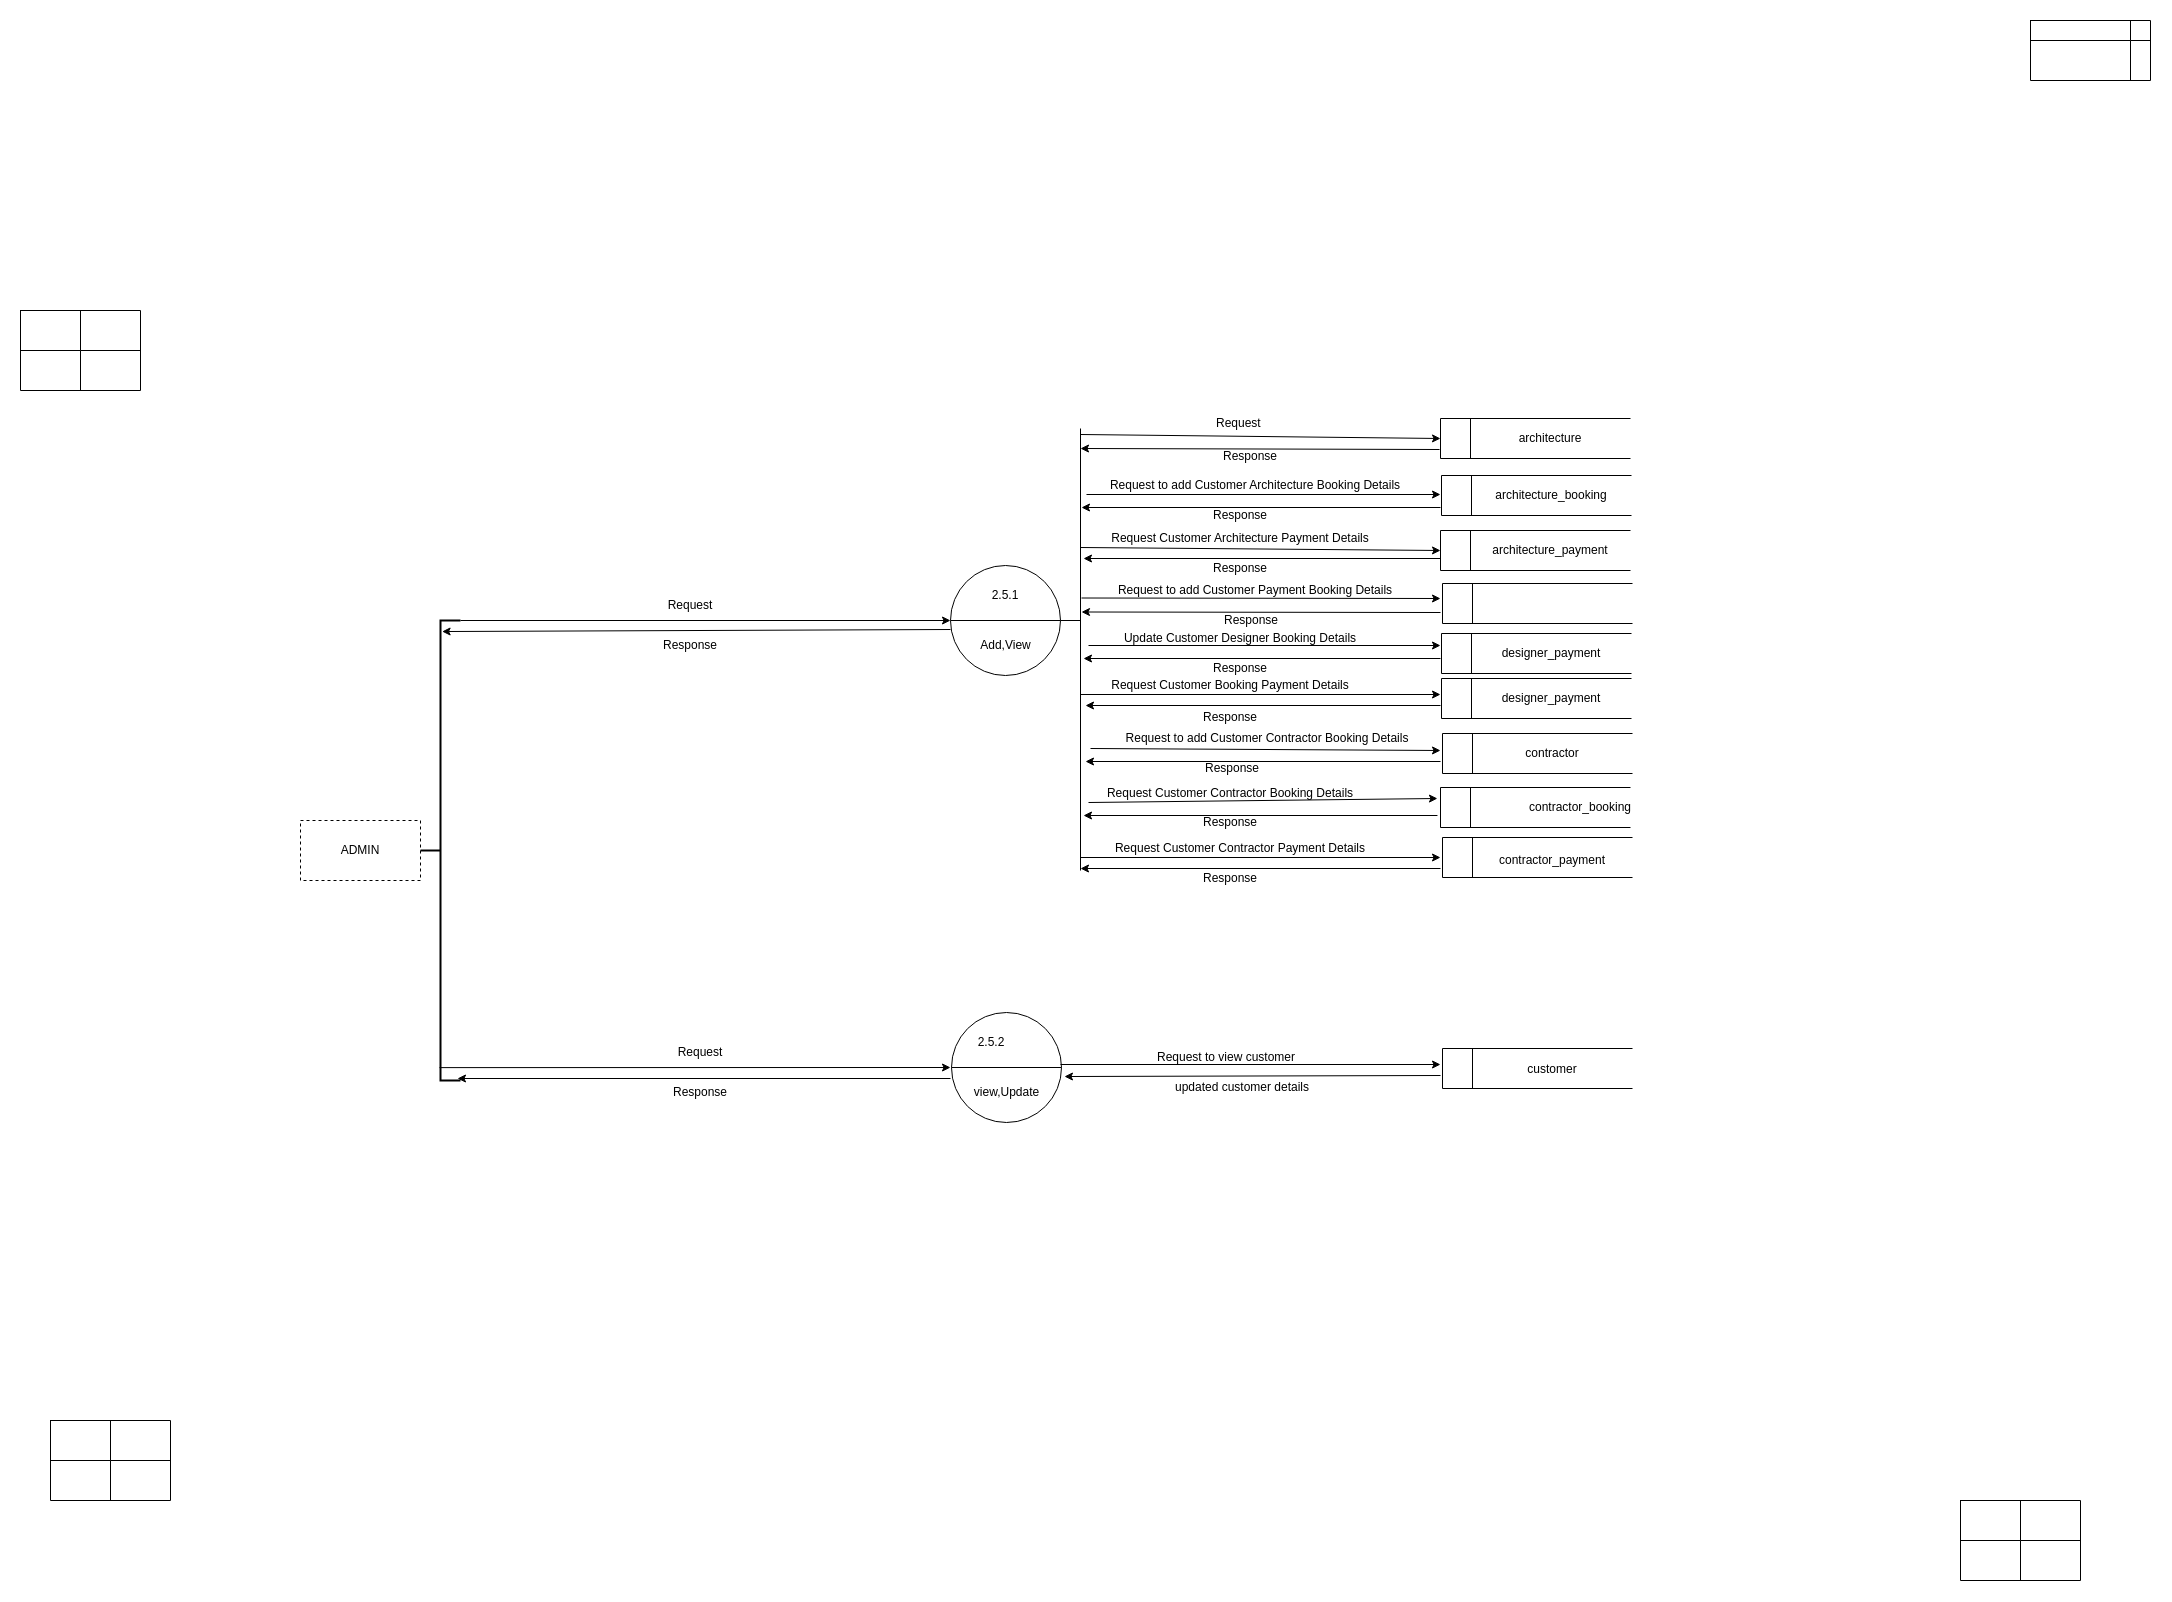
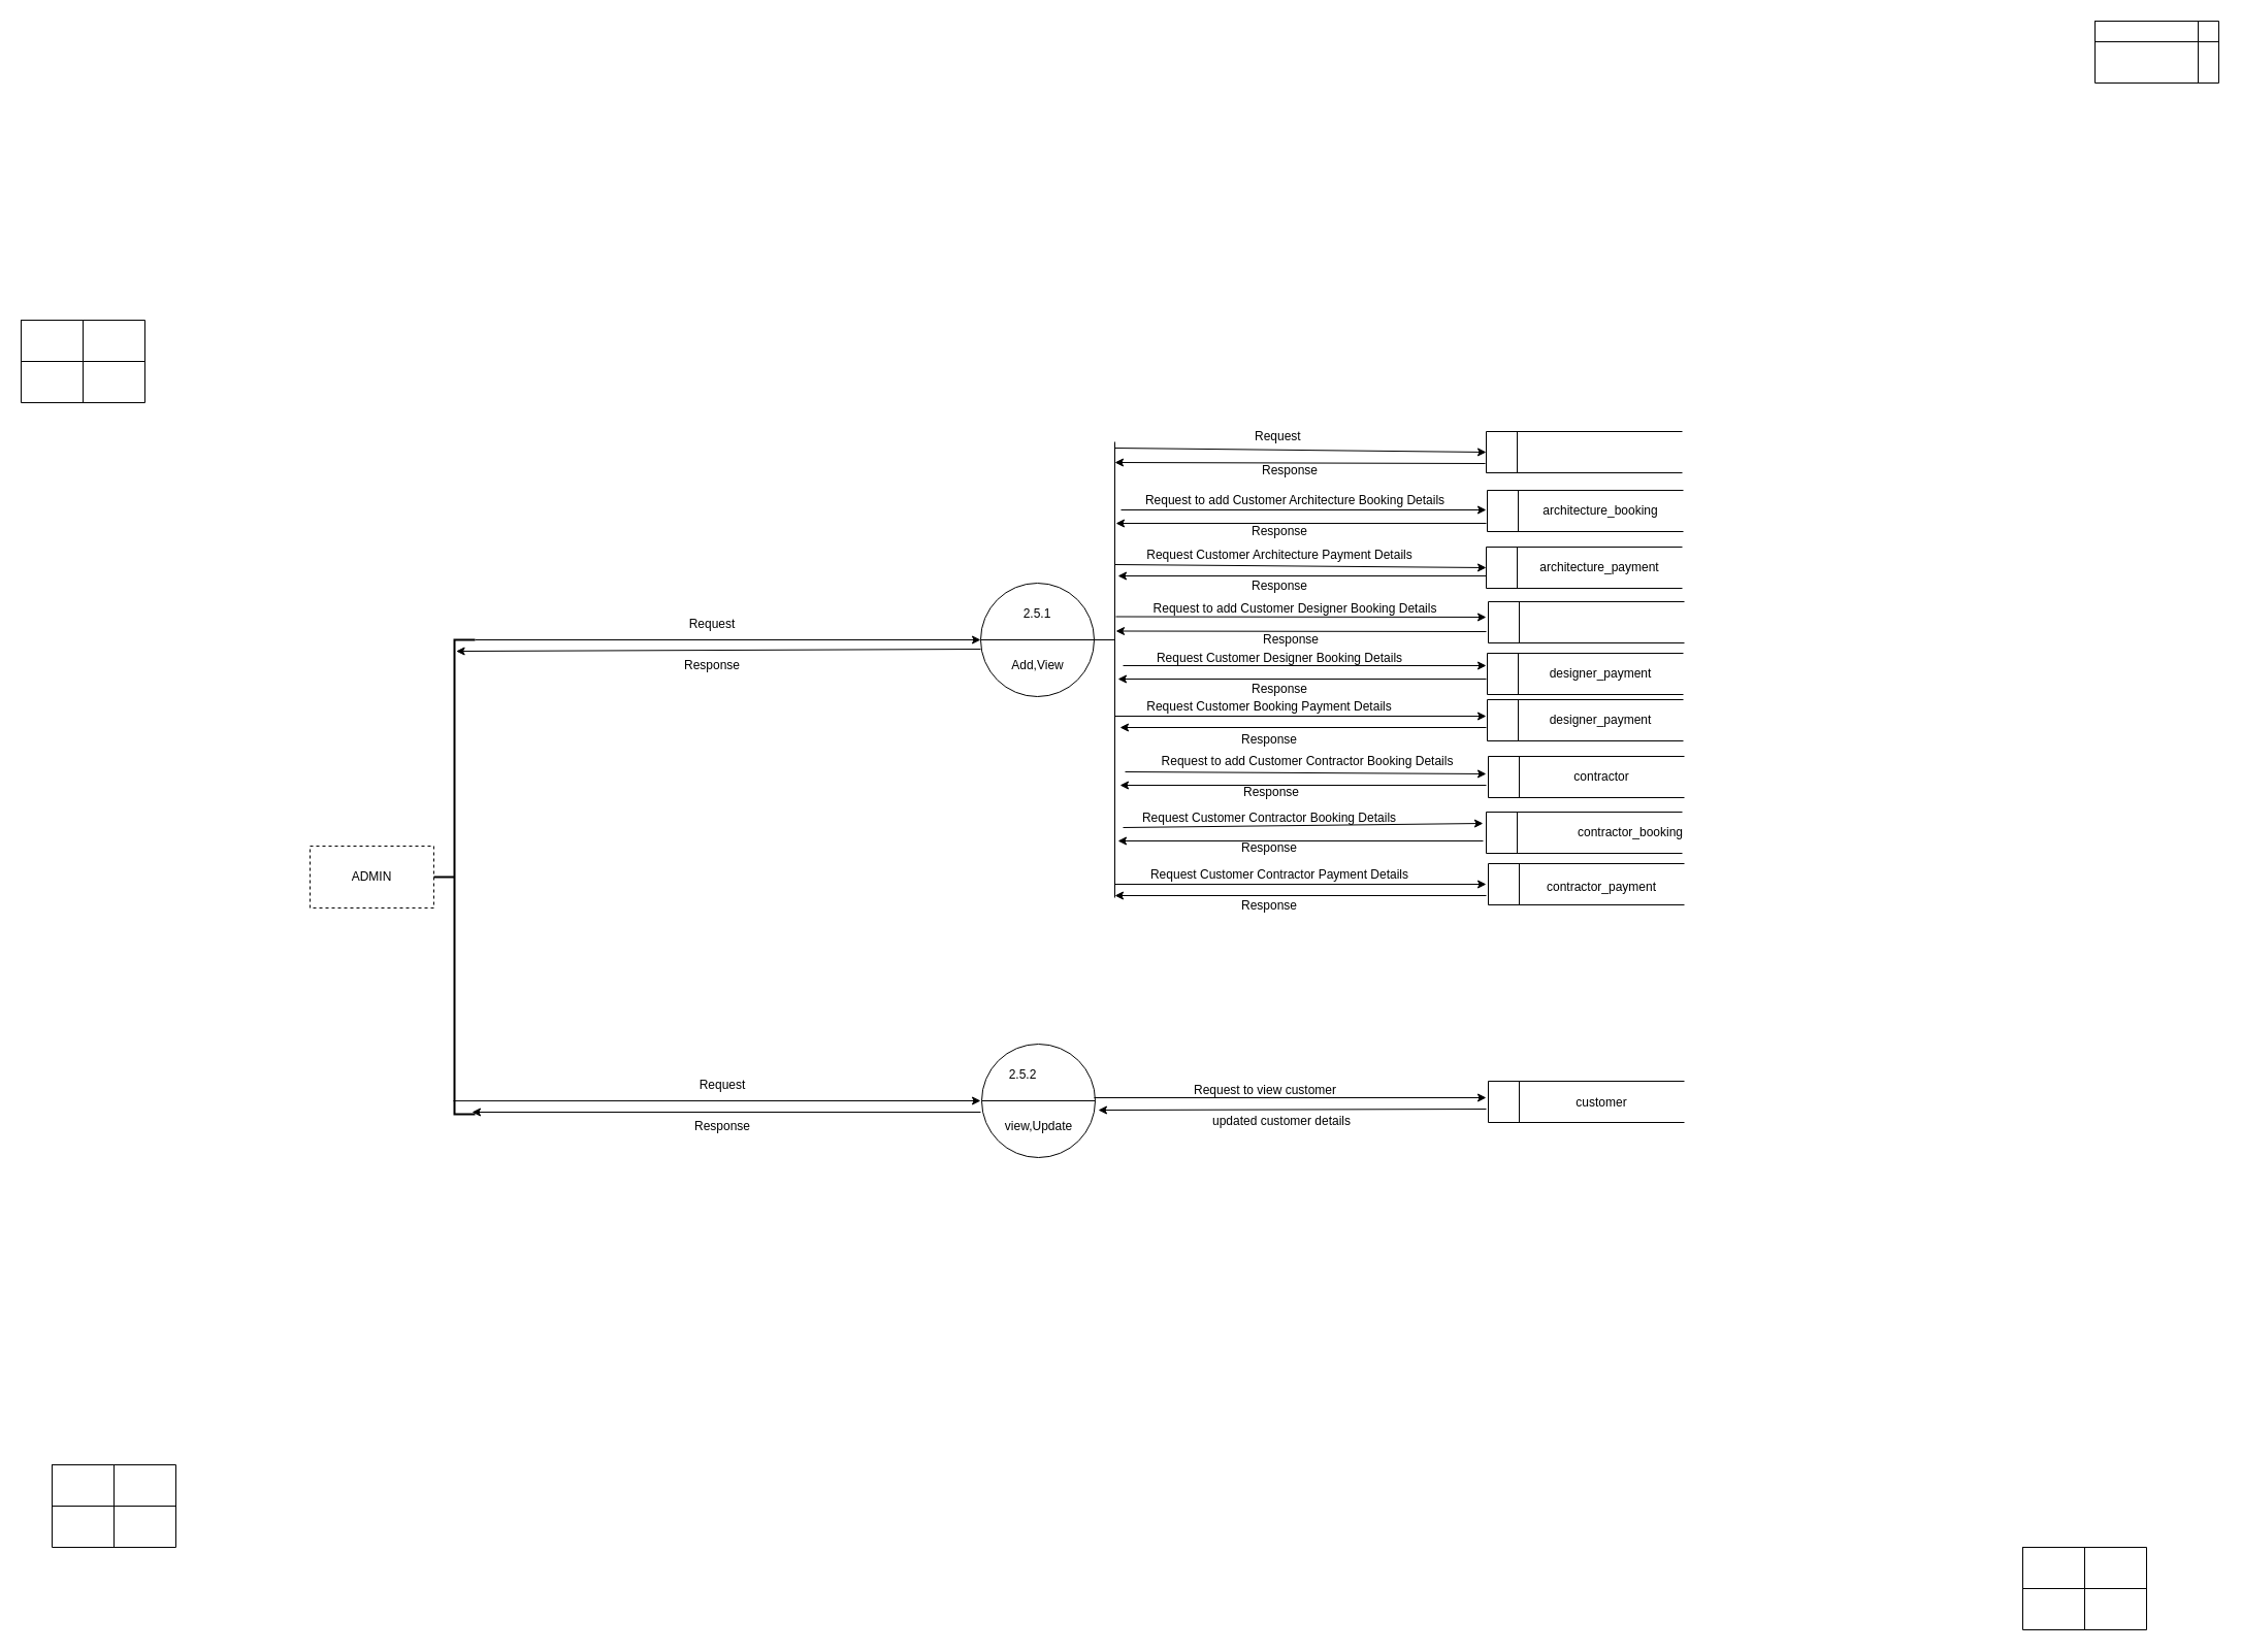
- <mxCell id="14" value="architecture" style="text;html=1;strokeColor=none;fillColor=none;align=center;verticalAlign=middle;whiteSpace=wrap;rounded=0;" parent="1" vertex="1"><mxGeometry x="1520" y="423" width="60" height="30" as="geometry" /></mxCell>
- <mxCell id="107" value="Request to add Customer Payment Booking Details" style="text;html=1;strokeColor=none;fillColor=none;align=center;verticalAlign=middle;whiteSpace=wrap;rounded=0;" vertex="1" parent="1"><mxGeometry x="1090" y="574.5" width="330" height="30" as="geometry" /></mxCell>
+ <mxCell id="107" value="Request to add Customer Designer Booking Details" style="text;html=1;strokeColor=none;fillColor=none;align=center;verticalAlign=middle;whiteSpace=wrap;rounded=0;" vertex="1" parent="1"><mxGeometry x="1090" y="574.5" width="330" height="30" as="geometry" /></mxCell>
- <mxCell id="51" value="Update Customer Designer Booking Details" style="text;html=1;strokeColor=none;fillColor=none;align=center;verticalAlign=middle;whiteSpace=wrap;rounded=0;" parent="1" vertex="1"><mxGeometry x="1100" y="623" width="280" height="30" as="geometry" /></mxCell>
+ <mxCell id="51" value="Request Customer Designer Booking Details" style="text;html=1;strokeColor=none;fillColor=none;align=center;verticalAlign=middle;whiteSpace=wrap;rounded=0;" parent="1" vertex="1"><mxGeometry x="1100" y="623" width="280" height="30" as="geometry" /></mxCell>
